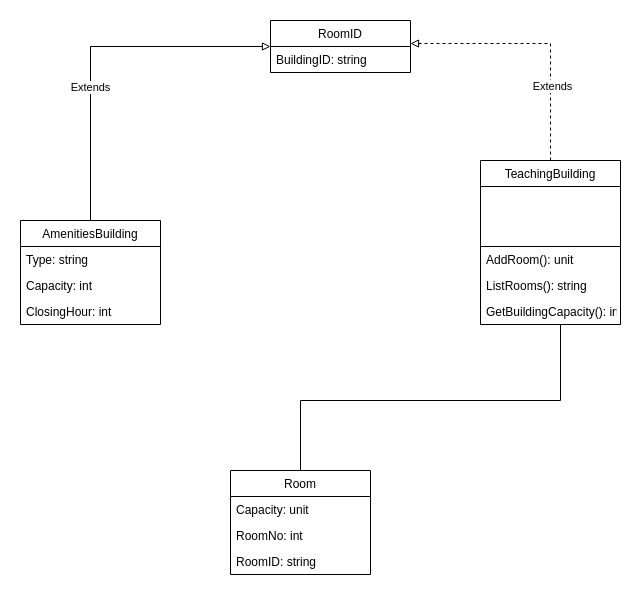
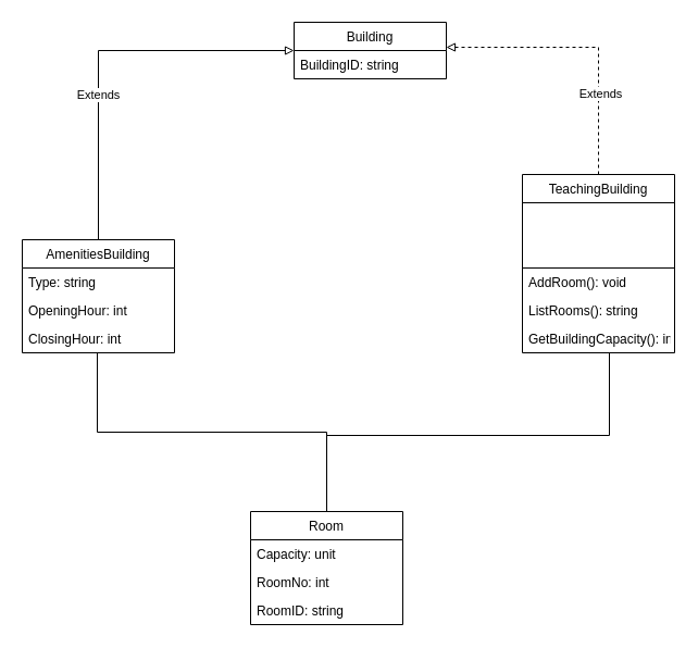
- <mxCell id="8" value="RoomID" style="swimlane;fontStyle=0;childLayout=stackLayout;horizontal=1;startSize=26;fillColor=none;horizontalStack=0;resizeParent=1;resizeParentMax=0;resizeLast=0;collapsible=1;marginBottom=0;" vertex="1" parent="1"><mxGeometry x="270" y="20" width="140" height="52" as="geometry" /></mxCell>
+ <mxCell id="8" value="Building" style="swimlane;fontStyle=0;childLayout=stackLayout;horizontal=1;startSize=26;fillColor=none;horizontalStack=0;resizeParent=1;resizeParentMax=0;resizeLast=0;collapsible=1;marginBottom=0;" vertex="1" parent="1"><mxGeometry x="270" y="20" width="140" height="52" as="geometry" /></mxCell>
- <mxCell id="20" value="AddRoom(): unit" style="text;strokeColor=none;fillColor=none;align=left;verticalAlign=top;spacingLeft=4;spacingRight=4;overflow=hidden;rotatable=0;points=[[0,0.5],[1,0.5]];portConstraint=eastwest;" vertex="1" parent="18"><mxGeometry y="86" width="140" height="26" as="geometry" /></mxCell>
+ <mxCell id="20" value="AddRoom(): void" style="text;strokeColor=none;fillColor=none;align=left;verticalAlign=top;spacingLeft=4;spacingRight=4;overflow=hidden;rotatable=0;points=[[0,0.5],[1,0.5]];portConstraint=eastwest;" vertex="1" parent="18"><mxGeometry y="86" width="140" height="26" as="geometry" /></mxCell>
- <mxCell id="14" value="Capacity: int" style="text;strokeColor=none;fillColor=none;align=left;verticalAlign=top;spacingLeft=4;spacingRight=4;overflow=hidden;rotatable=0;points=[[0,0.5],[1,0.5]];portConstraint=eastwest;" vertex="1" parent="12"><mxGeometry y="52" width="140" height="26" as="geometry" /></mxCell>
+ <mxCell id="14" value="OpeningHour: int" style="text;strokeColor=none;fillColor=none;align=left;verticalAlign=top;spacingLeft=4;spacingRight=4;overflow=hidden;rotatable=0;points=[[0,0.5],[1,0.5]];portConstraint=eastwest;" vertex="1" parent="12"><mxGeometry y="52" width="140" height="26" as="geometry" /></mxCell>
+ <mxCell id="2" style="edgeStyle=orthogonalEdgeStyle;rounded=0;orthogonalLoop=1;jettySize=auto;html=1;exitX=0.5;exitY=0;exitDx=0;exitDy=0;endArrow=none;endFill=0;entryX=0.493;entryY=1;entryDx=0;entryDy=0;entryPerimeter=0;" edge="1" parent="1" source="4" target="15"><mxGeometry relative="1" as="geometry"><mxPoint x="90" y="330" as="targetPoint" /></mxGeometry></mxCell>
